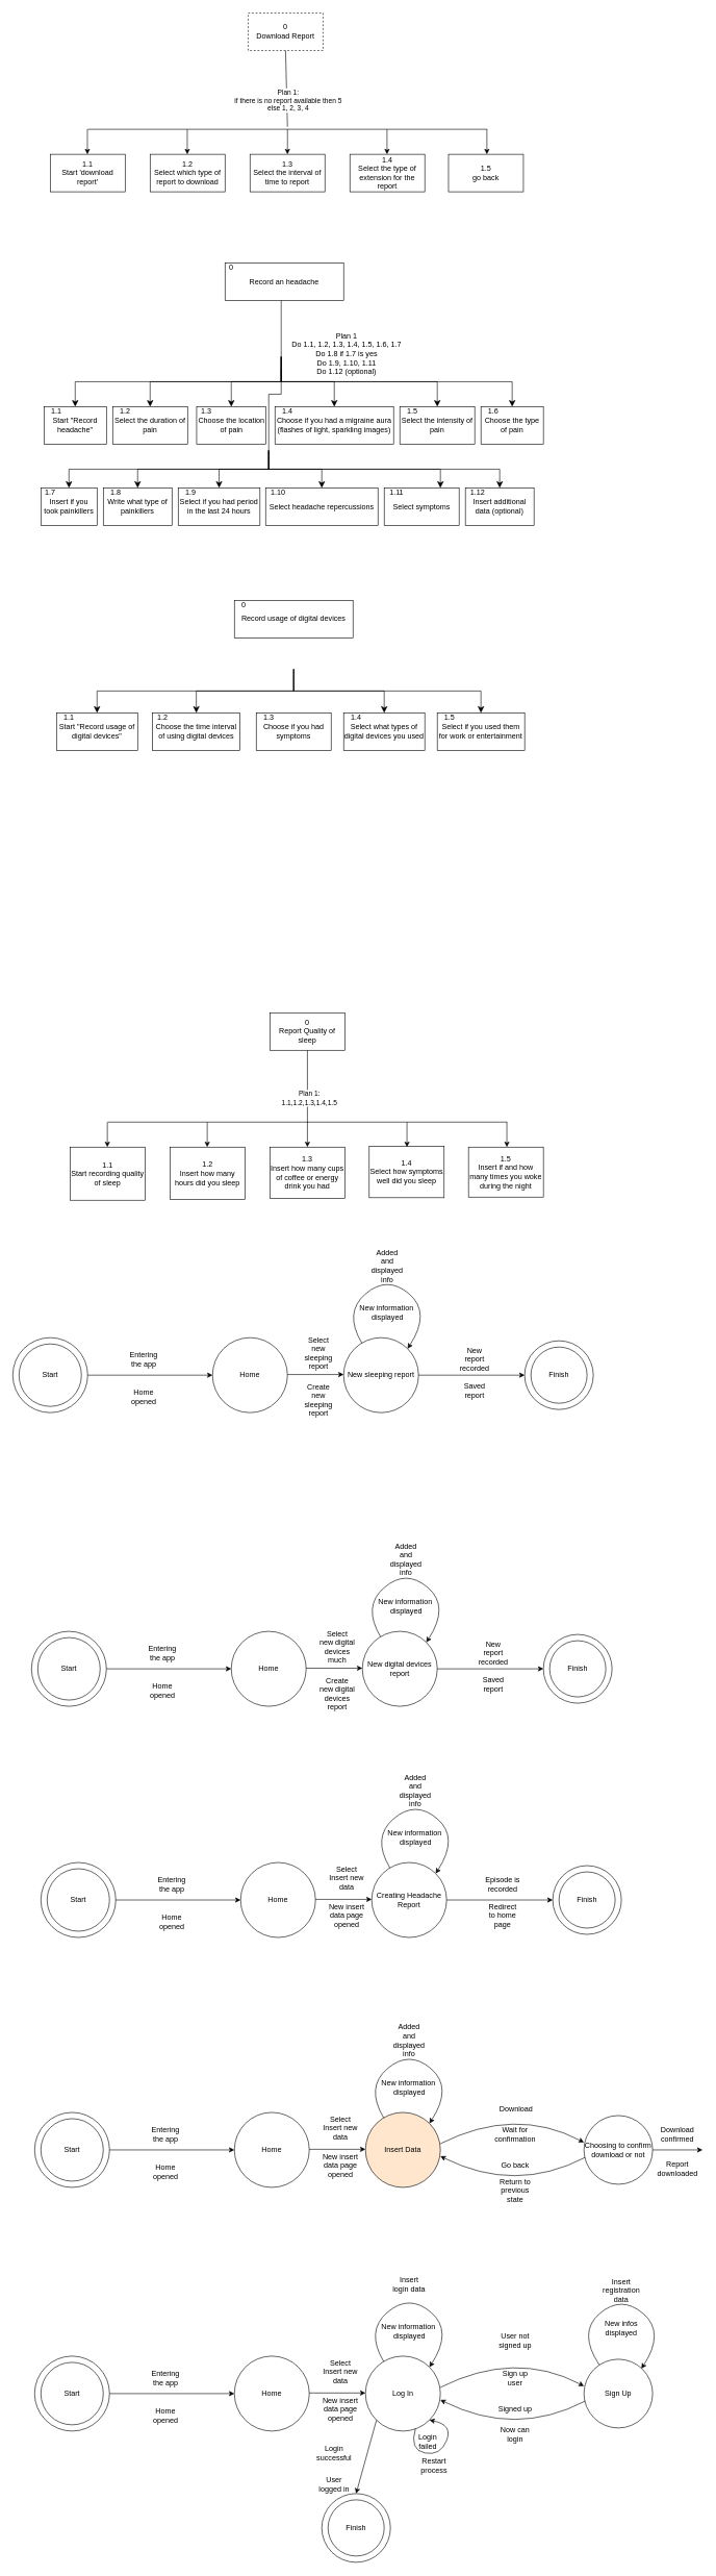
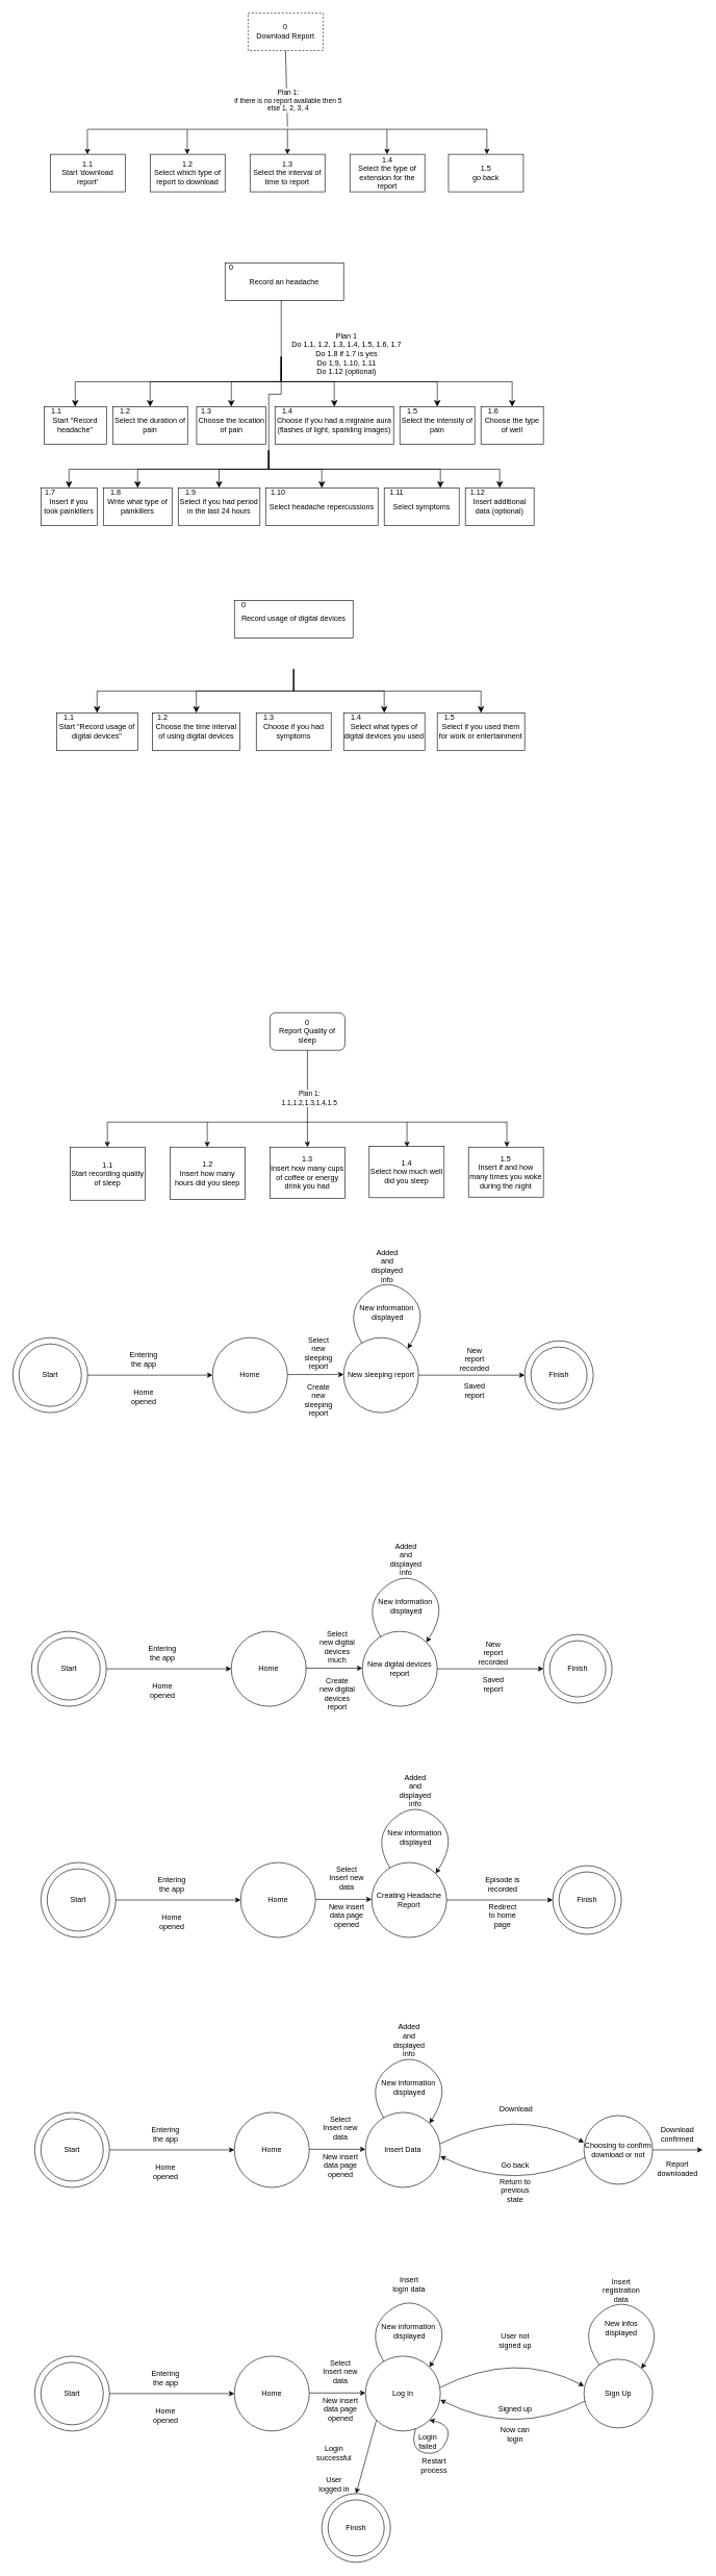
- <mxCell id="21" value="Choose the type of pain" style="rounded=0;whiteSpace=wrap;html=1;" vertex="1" parent="1"><mxGeometry x="770" y="650" width="100" height="60" as="geometry" /></mxCell>
+ <mxCell id="21" value="Choose the type of well" style="rounded=0;whiteSpace=wrap;html=1;" vertex="1" parent="1"><mxGeometry x="770" y="650" width="100" height="60" as="geometry" /></mxCell>
- <mxCell id="75" value="&lt;div&gt;0&lt;/div&gt;&lt;div&gt;Report Quality of sleep&lt;br&gt;&lt;/div&gt;" style="rounded=0;whiteSpace=wrap;html=1;" vertex="1" parent="1"><mxGeometry x="432" y="1620" width="120" height="60" as="geometry" /></mxCell>
+ <mxCell id="75" value="&lt;div&gt;0&lt;/div&gt;&lt;div&gt;Report Quality of sleep&lt;br&gt;&lt;/div&gt;" style="whiteSpace=wrap;html=1;rounded=1;" vertex="1" parent="1"><mxGeometry x="432" y="1620" width="120" height="60" as="geometry" /></mxCell>
- <mxCell id="79" value="&lt;div&gt;1.4&lt;/div&gt;&lt;div&gt;Select how symptoms well did you sleep&lt;br&gt;&lt;/div&gt;" style="rounded=0;whiteSpace=wrap;html=1;" vertex="1" parent="1"><mxGeometry x="591" y="1834" width="120" height="82" as="geometry" /></mxCell>
+ <mxCell id="79" value="&lt;div&gt;1.4&lt;/div&gt;&lt;div&gt;Select how much well did you sleep&lt;br&gt;&lt;/div&gt;" style="rounded=0;whiteSpace=wrap;html=1;" vertex="1" parent="1"><mxGeometry x="591" y="1834" width="120" height="82" as="geometry" /></mxCell>
- <mxCell id="160" value="Wait for confirmation" style="text;html=1;align=center;verticalAlign=middle;whiteSpace=wrap;rounded=0;" vertex="1" parent="1"><mxGeometry x="795" y="3400" width="60" height="30" as="geometry" /></mxCell>
- <mxCell id="149" value="Insert Data" style="ellipse;whiteSpace=wrap;html=1;aspect=fixed;fillColor=#ffe6cc;" vertex="1" parent="1"><mxGeometry x="585" y="3380" width="120" height="120" as="geometry" /></mxCell>
+ <mxCell id="149" value="Insert Data" style="ellipse;whiteSpace=wrap;html=1;aspect=fixed;" vertex="1" parent="1"><mxGeometry x="585" y="3380" width="120" height="120" as="geometry" /></mxCell>
- <mxCell id="185" value="Sign up user" style="text;html=1;align=center;verticalAlign=middle;whiteSpace=wrap;rounded=0;" vertex="1" parent="1"><mxGeometry x="795" y="3790" width="60" height="30" as="geometry" /></mxCell>
